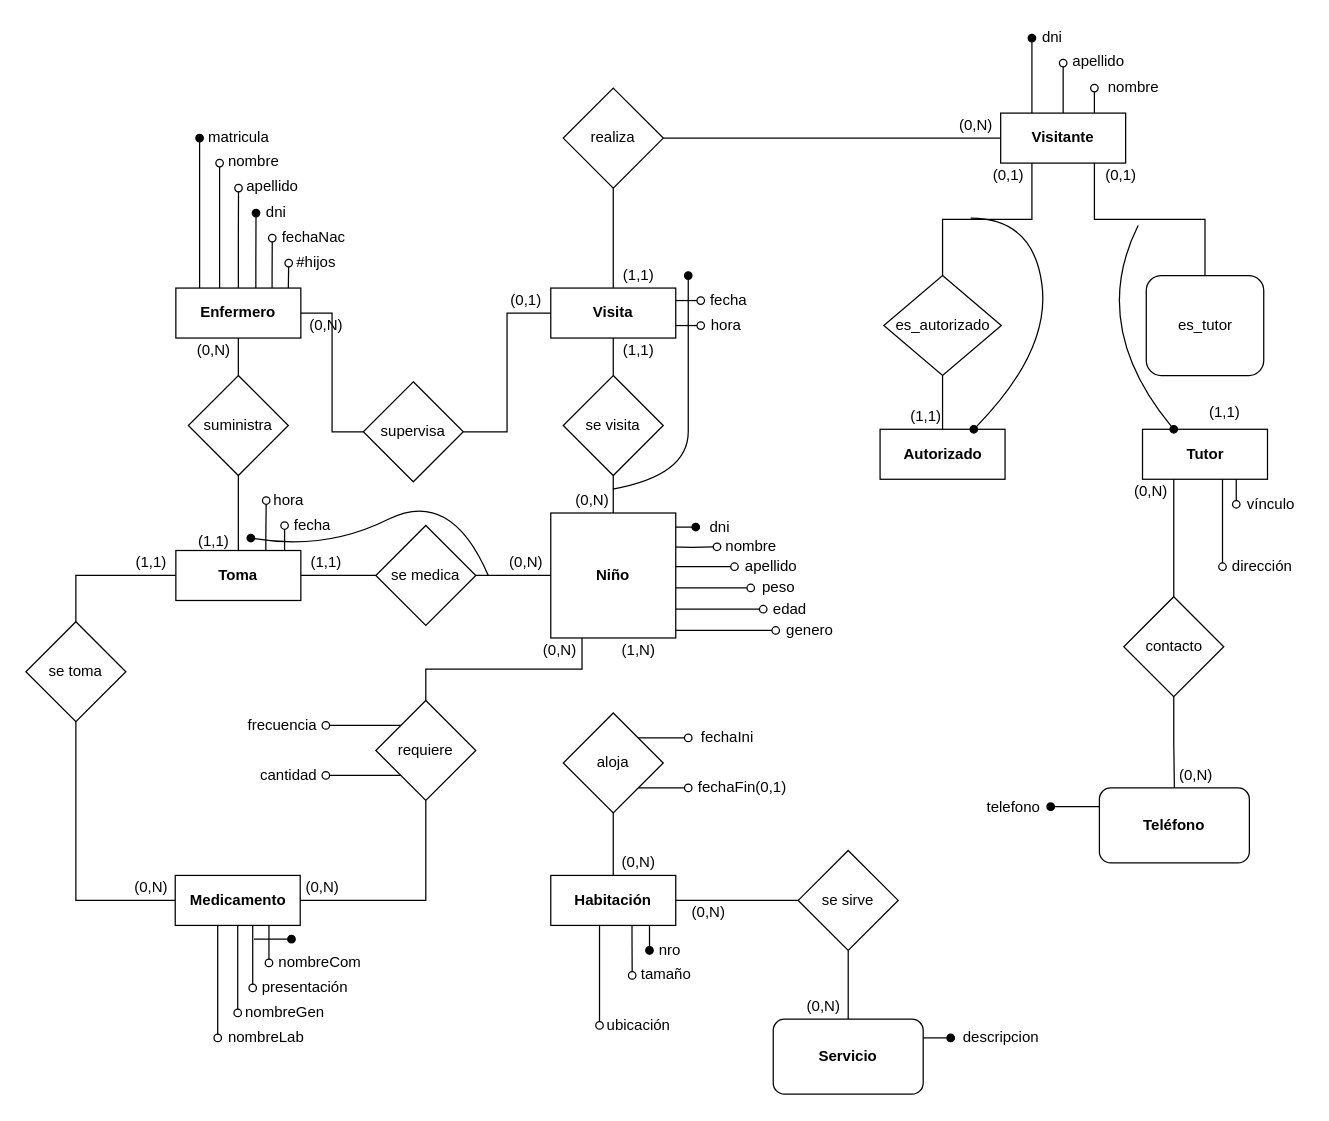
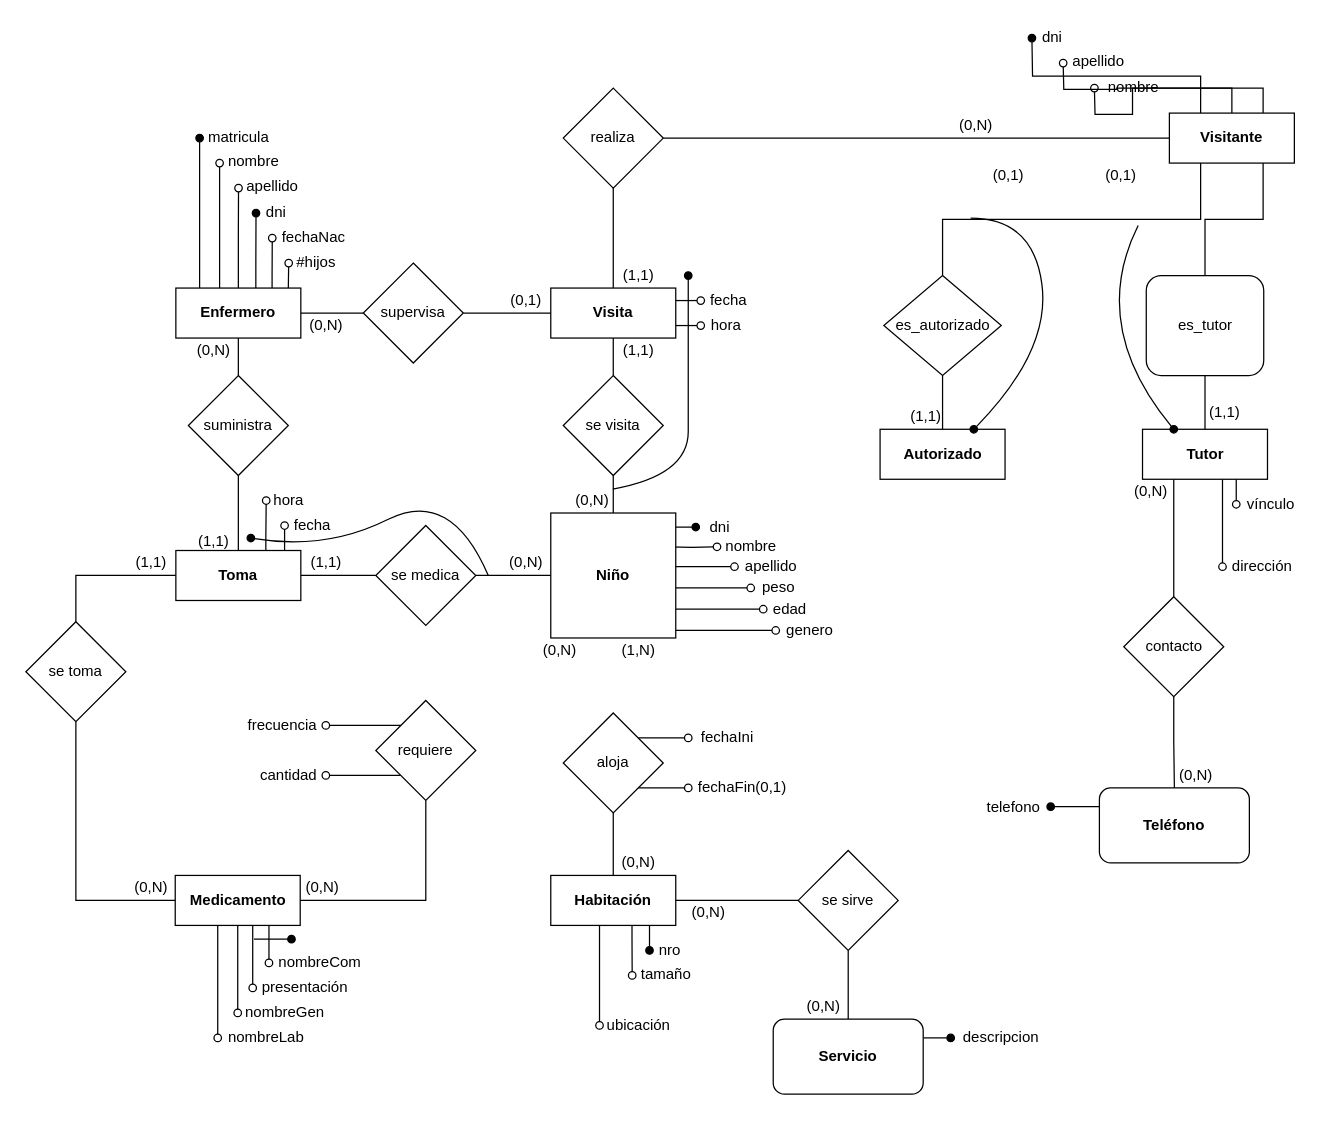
- <mxCell id="67" value="Visitante" style="rounded=0;whiteSpace=wrap;html=1;fontStyle=1" parent="1" vertex="1"><mxGeometry x="800" y="90" width="100" height="40" as="geometry" /></mxCell>
+ <mxCell id="67" value="Visitante" style="rounded=0;whiteSpace=wrap;html=1;fontStyle=1" parent="1" vertex="1"><mxGeometry x="935" y="90" width="100" height="40" as="geometry" /></mxCell>
+ <mxCell id="123" style="edgeStyle=orthogonalEdgeStyle;rounded=0;orthogonalLoop=1;jettySize=auto;html=1;exitX=0.5;exitY=1;exitDx=0;exitDy=0;entryX=0.5;entryY=0;entryDx=0;entryDy=0;endArrow=none;endFill=0;" parent="1" source="124" target="34" edge="1"><mxGeometry relative="1" as="geometry" /></mxCell>
- <mxCell id="47" value="supervisa" style="rhombus;whiteSpace=wrap;html=1;" parent="1" vertex="1"><mxGeometry x="290" y="305" width="80" height="80" as="geometry" /></mxCell>
+ <mxCell id="47" value="supervisa" style="rhombus;whiteSpace=wrap;html=1;" parent="1" vertex="1"><mxGeometry x="290" y="210" width="80" height="80" as="geometry" /></mxCell>
- <mxCell id="20" style="edgeStyle=orthogonalEdgeStyle;rounded=0;orthogonalLoop=1;jettySize=auto;html=1;exitX=0.25;exitY=1;exitDx=0;exitDy=0;entryX=0.5;entryY=0;entryDx=0;entryDy=0;startArrow=none;startFill=0;endArrow=none;endFill=0;" parent="1" source="21" target="115" edge="1"><mxGeometry relative="1" as="geometry" /></mxCell>
